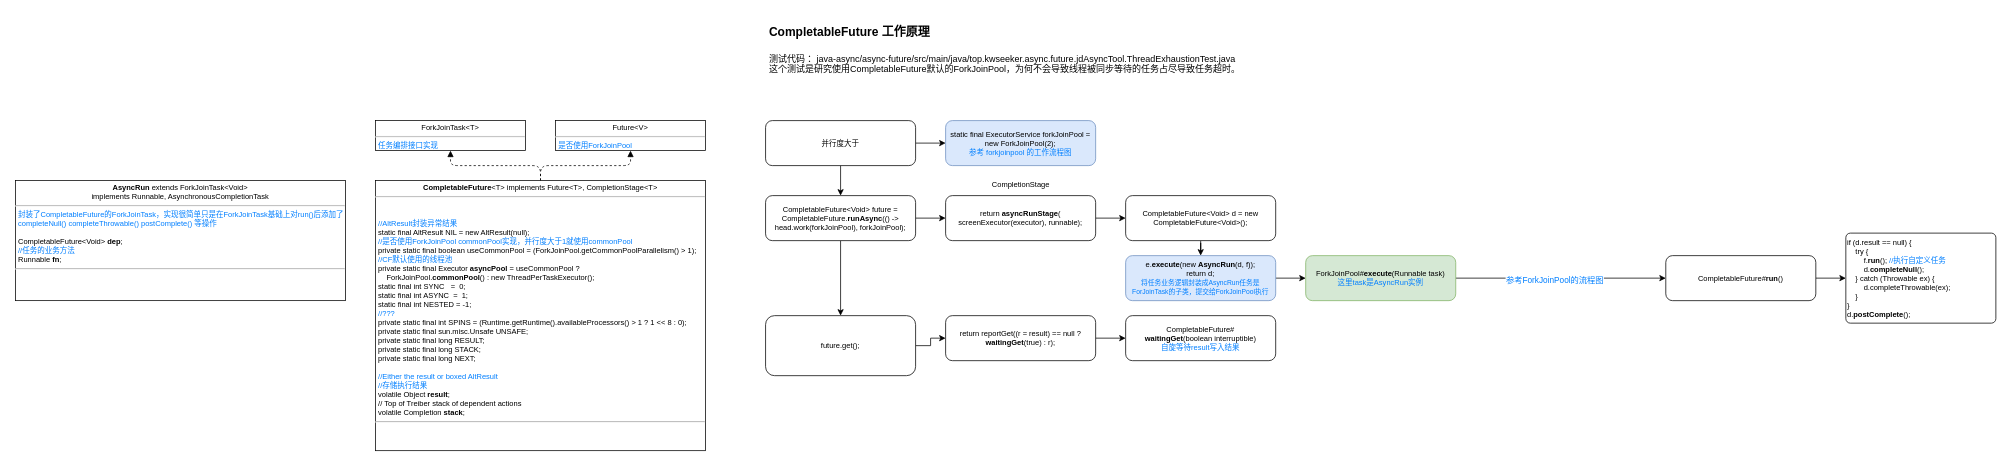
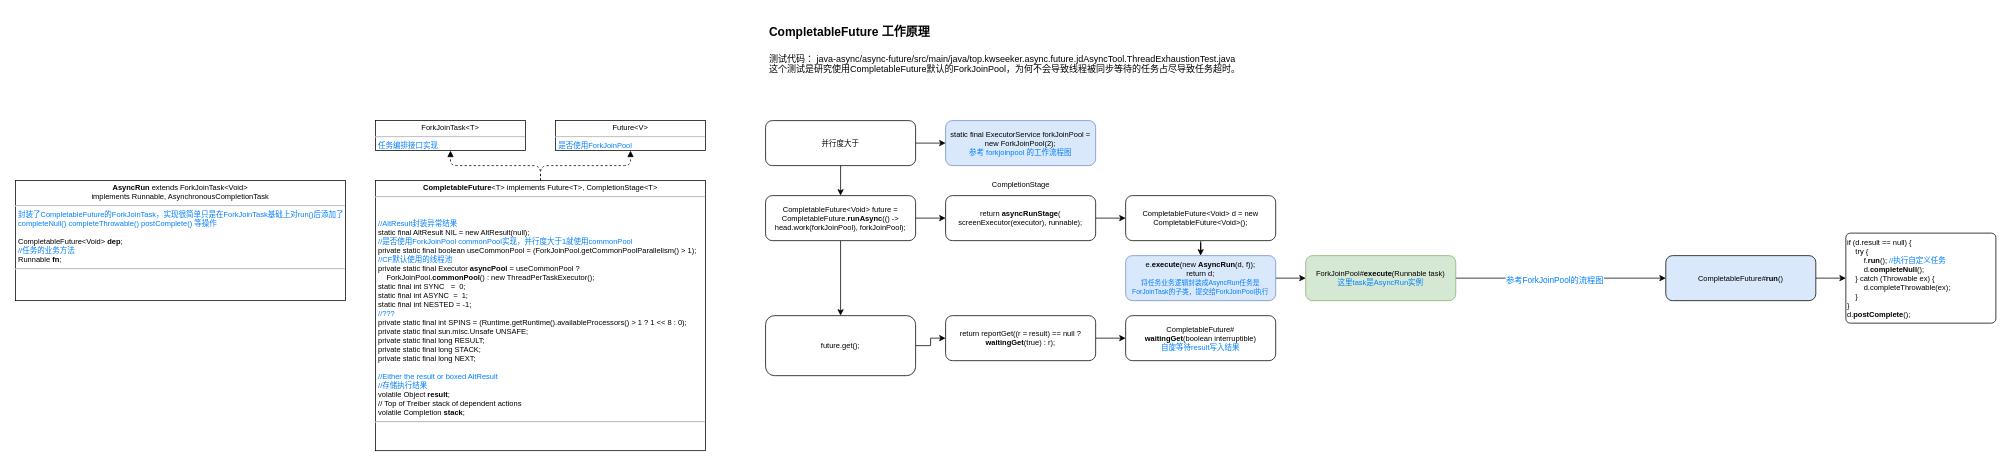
- <mxCell id="32" value="CompletableFuture#&lt;b&gt;run&lt;/b&gt;()" style="rounded=1;whiteSpace=wrap;html=1;fontSize=10;" vertex="1" parent="1"><mxGeometry x="2220" y="340" width="200" height="60" as="geometry" /></mxCell>
+ <mxCell id="32" value="CompletableFuture#&lt;b&gt;run&lt;/b&gt;()" style="rounded=1;whiteSpace=wrap;html=1;fontSize=10;fillColor=#dae8fc;" vertex="1" parent="1"><mxGeometry x="2220" y="340" width="200" height="60" as="geometry" /></mxCell>
